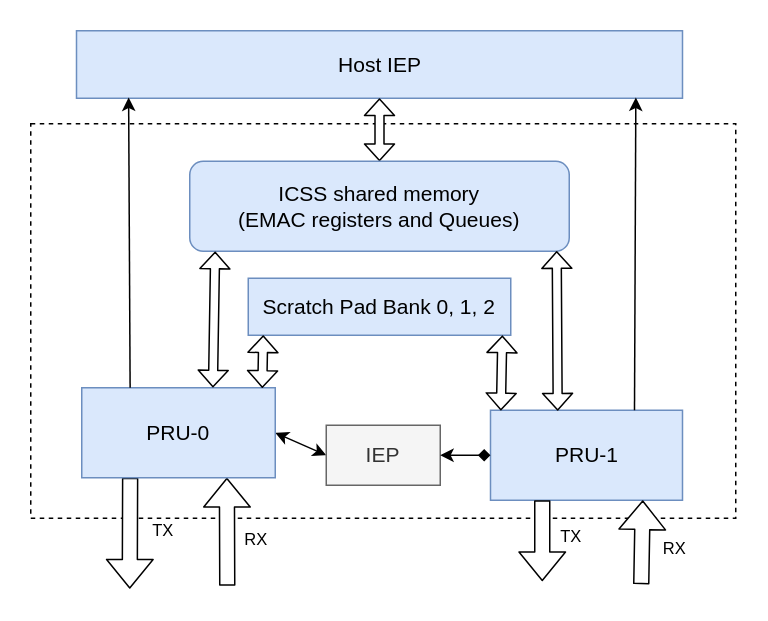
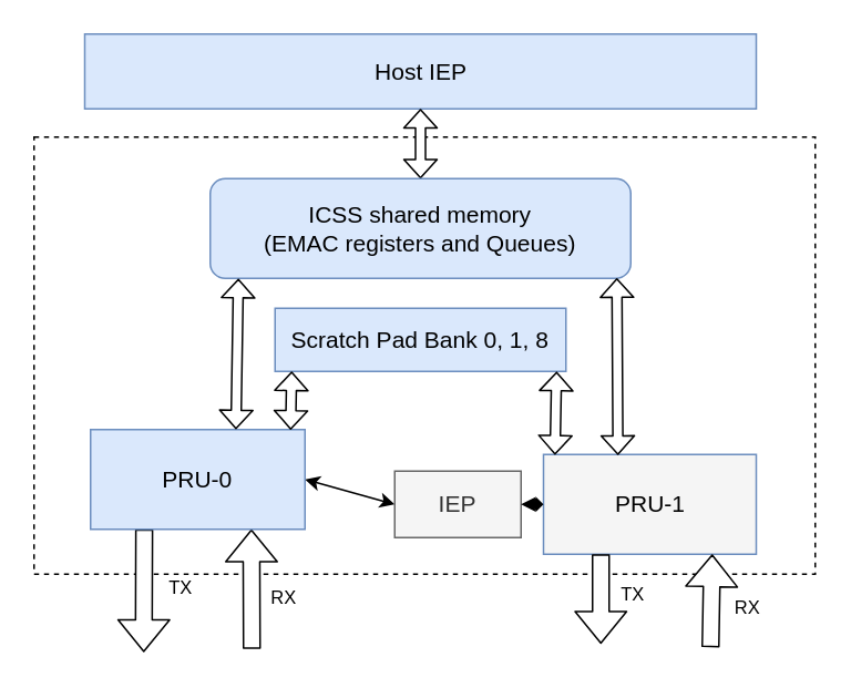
- <mxCell id="15" style="edgeStyle=none;html=1;exitX=0.25;exitY=0;exitDx=0;exitDy=0;entryX=0.086;entryY=0.989;entryDx=0;entryDy=0;entryPerimeter=0;" edge="1" parent="1" source="12" target="3"><mxGeometry relative="1" as="geometry" /></mxCell>
- <mxCell id="16" style="edgeStyle=none;html=1;exitX=0.75;exitY=0;exitDx=0;exitDy=0;entryX=0.923;entryY=0.989;entryDx=0;entryDy=0;entryPerimeter=0;" edge="1" parent="1" source="13" target="3"><mxGeometry relative="1" as="geometry" /></mxCell>
- <mxCell id="6" value="Scratch Pad Bank 0, 1, 2" style="rounded=0;whiteSpace=wrap;html=1;fontSize=14;fillColor=#dae8fc;strokeColor=#6c8ebf;" vertex="1" parent="1"><mxGeometry x="165" y="185" width="175" height="38" as="geometry" /></mxCell>
+ <mxCell id="6" value="Scratch Pad Bank 0, 1, 8" style="rounded=0;whiteSpace=wrap;html=1;fontSize=14;fillColor=#dae8fc;strokeColor=#6c8ebf;" vertex="1" parent="1"><mxGeometry x="165" y="185" width="175" height="38" as="geometry" /></mxCell>
- <mxCell id="14" value="IEP" style="rounded=0;whiteSpace=wrap;html=1;fontSize=14;fillColor=#f5f5f5;fontColor=#333333;strokeColor=#666666;" vertex="1" parent="1"><mxGeometry x="217" y="283" width="76" height="40" as="geometry" /></mxCell>
+ <mxCell id="14" value="IEP" style="rounded=0;whiteSpace=wrap;html=1;fontSize=14;fillColor=#f5f5f5;fontColor=#333333;strokeColor=#666666;" vertex="1" parent="1"><mxGeometry x="237" y="283" width="76" height="40" as="geometry" /></mxCell>
- <mxCell id="13" value="PRU-1" style="rounded=0;whiteSpace=wrap;html=1;fontSize=14;fillColor=#dae8fc;strokeColor=#6c8ebf;" vertex="1" parent="1"><mxGeometry x="326.5" y="273" width="128" height="60" as="geometry" /></mxCell>
+ <mxCell id="13" value="PRU-1" style="rounded=0;whiteSpace=wrap;html=1;fontSize=14;fillColor=#f5f5f5;strokeColor=#6c8ebf;" vertex="1" parent="1"><mxGeometry x="326.5" y="273" width="128" height="60" as="geometry" /></mxCell>
